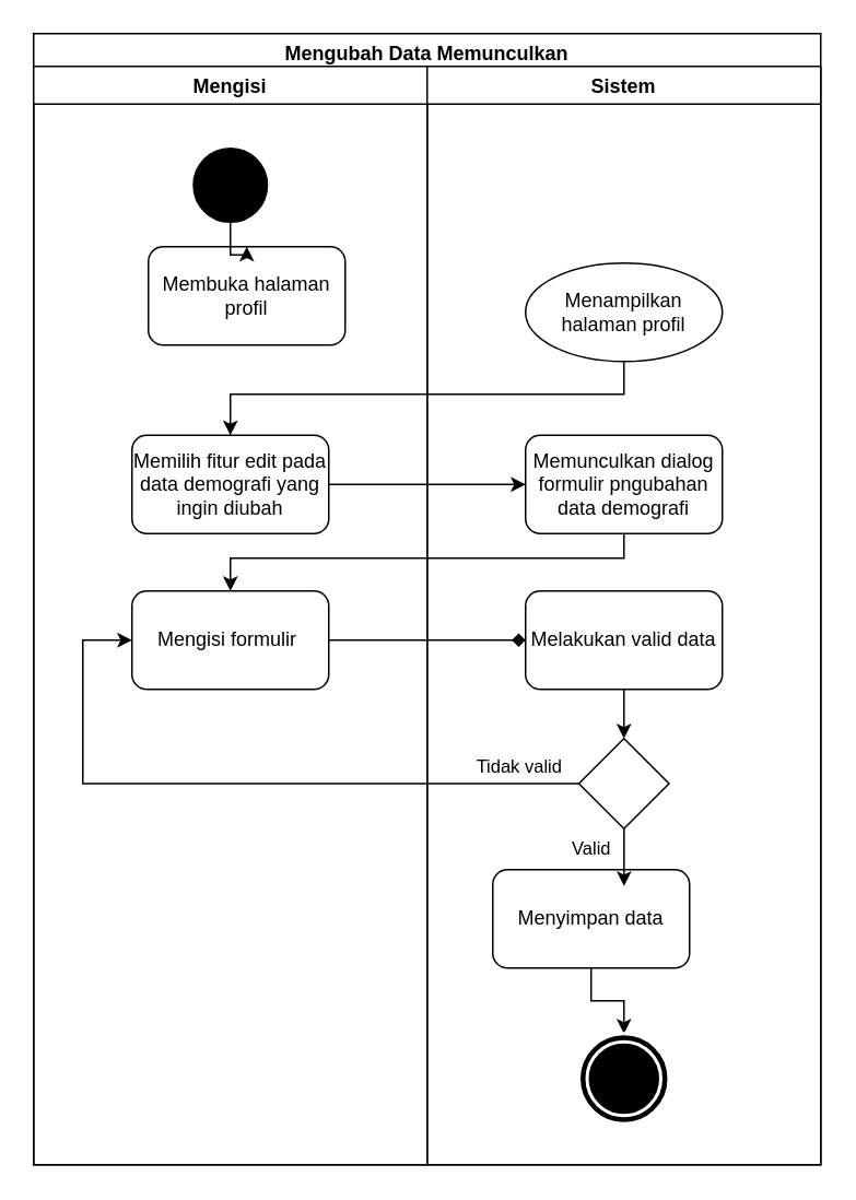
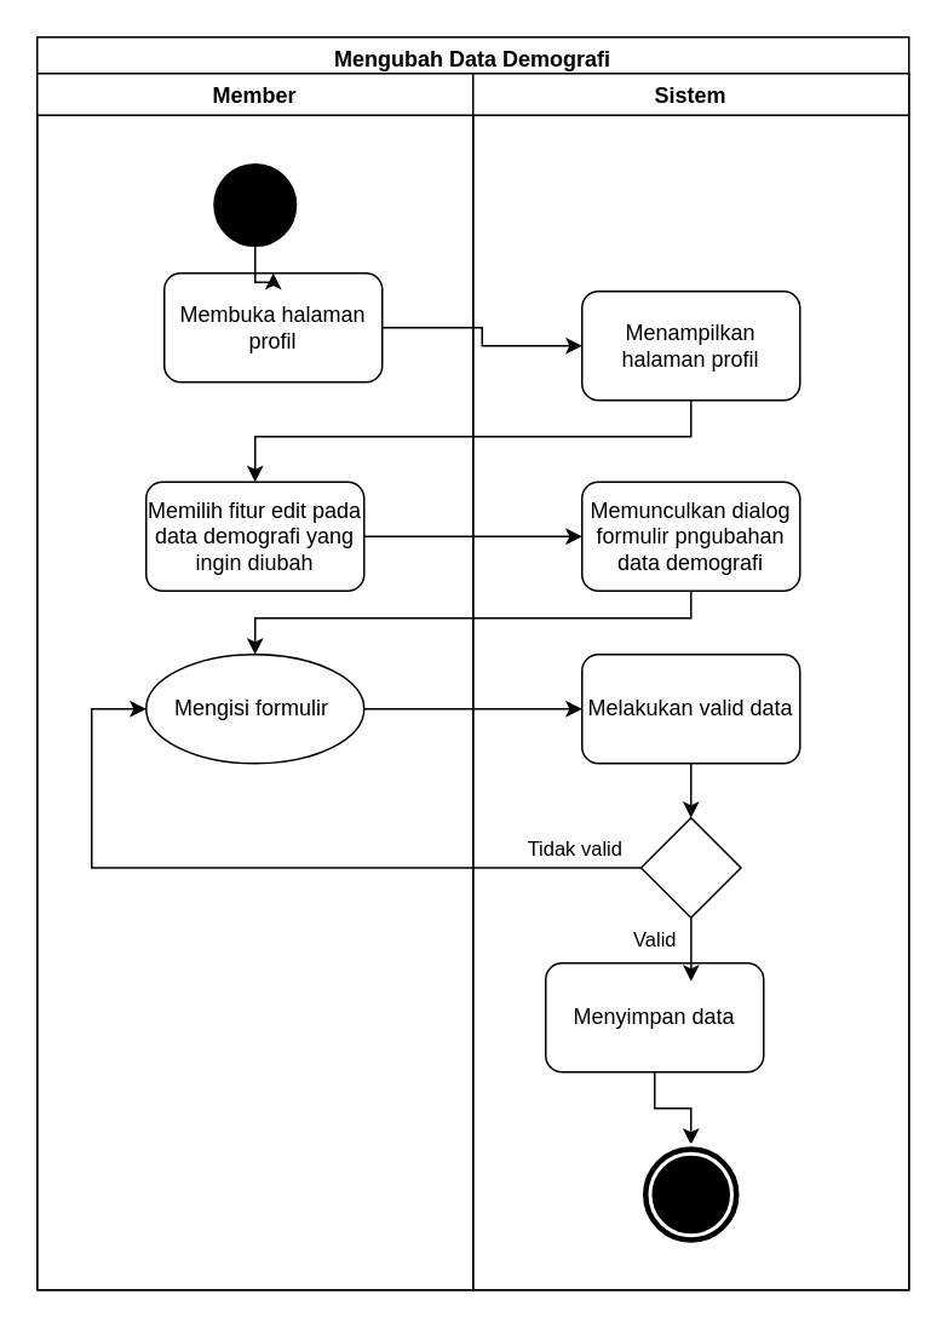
- <mxCell id="2" value="Mengubah Data Memunculkan" style="swimlane;fillColor=none;" parent="1" vertex="1"><mxGeometry x="20" y="20" width="480" height="690" as="geometry" /></mxCell>
+ <mxCell id="2" value="Mengubah Data Demografi" style="swimlane;fillColor=none;" parent="1" vertex="1"><mxGeometry x="20" y="20" width="480" height="690" as="geometry" /></mxCell>
- <mxCell id="3" value="Mengisi" style="swimlane;" parent="2" vertex="1"><mxGeometry y="20" width="240" height="670" as="geometry" /></mxCell>
+ <mxCell id="3" value="Member" style="swimlane;" parent="2" vertex="1"><mxGeometry y="20" width="240" height="670" as="geometry" /></mxCell>
+ <mxCell id="23" value="" style="edgeStyle=orthogonalEdgeStyle;rounded=0;orthogonalLoop=1;jettySize=auto;html=1;" parent="2" source="6" target="9" edge="1"><mxGeometry relative="1" as="geometry" /></mxCell>
- <mxCell id="9" value="Menampilkan halaman profil" style="ellipse;whiteSpace=wrap;html=1;fillColor=none;" parent="8" vertex="1"><mxGeometry x="60" y="120" width="120" height="60" as="geometry" /></mxCell>
+ <mxCell id="9" value="Menampilkan halaman profil" style="rounded=1;whiteSpace=wrap;html=1;fillColor=none;" parent="8" vertex="1"><mxGeometry x="60" y="120" width="120" height="60" as="geometry" /></mxCell>
- <mxCell id="13" value="&lt;span&gt;Mengisi formulir&amp;nbsp;&lt;/span&gt;" style="rounded=1;whiteSpace=wrap;html=1;fillColor=none;" parent="8" vertex="1"><mxGeometry x="-180" y="320" width="120" height="60" as="geometry" /></mxCell>
+ <mxCell id="13" value="&lt;span&gt;Mengisi formulir&amp;nbsp;&lt;/span&gt;" style="ellipse;whiteSpace=wrap;html=1;fillColor=none;" parent="8" vertex="1"><mxGeometry x="-180" y="320" width="120" height="60" as="geometry" /></mxCell>
- <mxCell id="12" style="edgeStyle=orthogonalEdgeStyle;rounded=0;orthogonalLoop=1;jettySize=auto;html=1;endArrow=diamond;" parent="8" source="13" target="14" edge="1"><mxGeometry relative="1" as="geometry" /></mxCell>
+ <mxCell id="12" style="edgeStyle=orthogonalEdgeStyle;rounded=0;orthogonalLoop=1;jettySize=auto;html=1;" parent="8" source="13" target="14" edge="1"><mxGeometry relative="1" as="geometry" /></mxCell>
